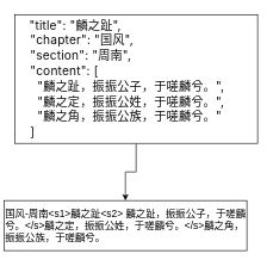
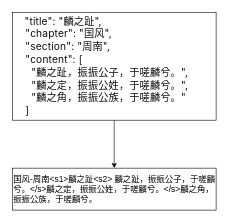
- <mxCell id="4" value="&lt;span style=&quot;white-space-collapse: preserve;&quot;&gt;&lt;font style=&quot;font-size: 14px;&quot;&gt;国风-周南&amp;lt;s1&amp;gt;麟之趾&amp;lt;s2&amp;gt; 麟之趾，振振公子，于嗟麟兮。&amp;lt;/s&amp;gt;麟之定，振振公姓，于嗟麟兮。&amp;lt;/s&amp;gt;麟之角，振振公族，于嗟麟兮。&lt;/font&gt;&lt;/span&gt;" style="rounded=0;whiteSpace=wrap;html=1;align=left;" vertex="1" parent="1"><mxGeometry x="5" y="280" width="340" height="70" as="geometry" /></mxCell>
+ <mxCell id="4" value="&lt;span style=&quot;white-space-collapse: preserve;&quot;&gt;&lt;font style=&quot;font-size: 14px;&quot;&gt;国风-周南&amp;lt;s1&amp;gt;麟之趾&amp;lt;s2&amp;gt; 麟之趾，振振公子，于嗟麟兮。&amp;lt;/s&amp;gt;麟之定，振振公姓，于嗟麟兮。&amp;lt;/s&amp;gt;麟之角，振振公族，于嗟麟兮。&lt;/font&gt;&lt;/span&gt;" style="rounded=0;whiteSpace=wrap;html=1;align=left;" vertex="1" parent="1"><mxGeometry x="20" y="280" width="340" height="70" as="geometry" /></mxCell>
